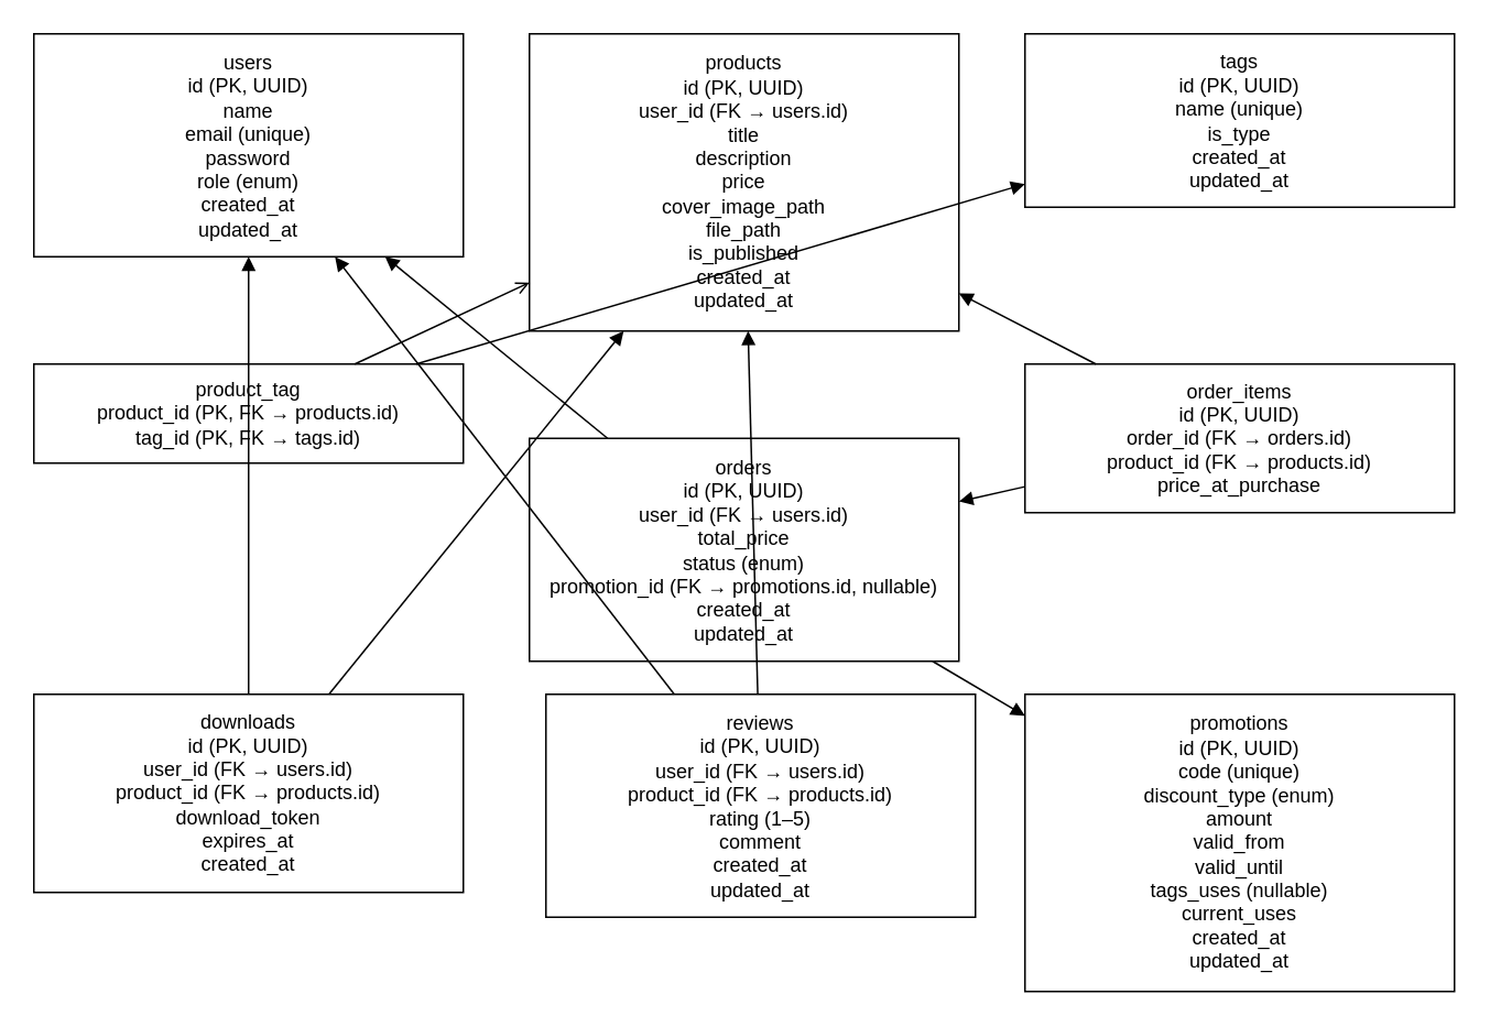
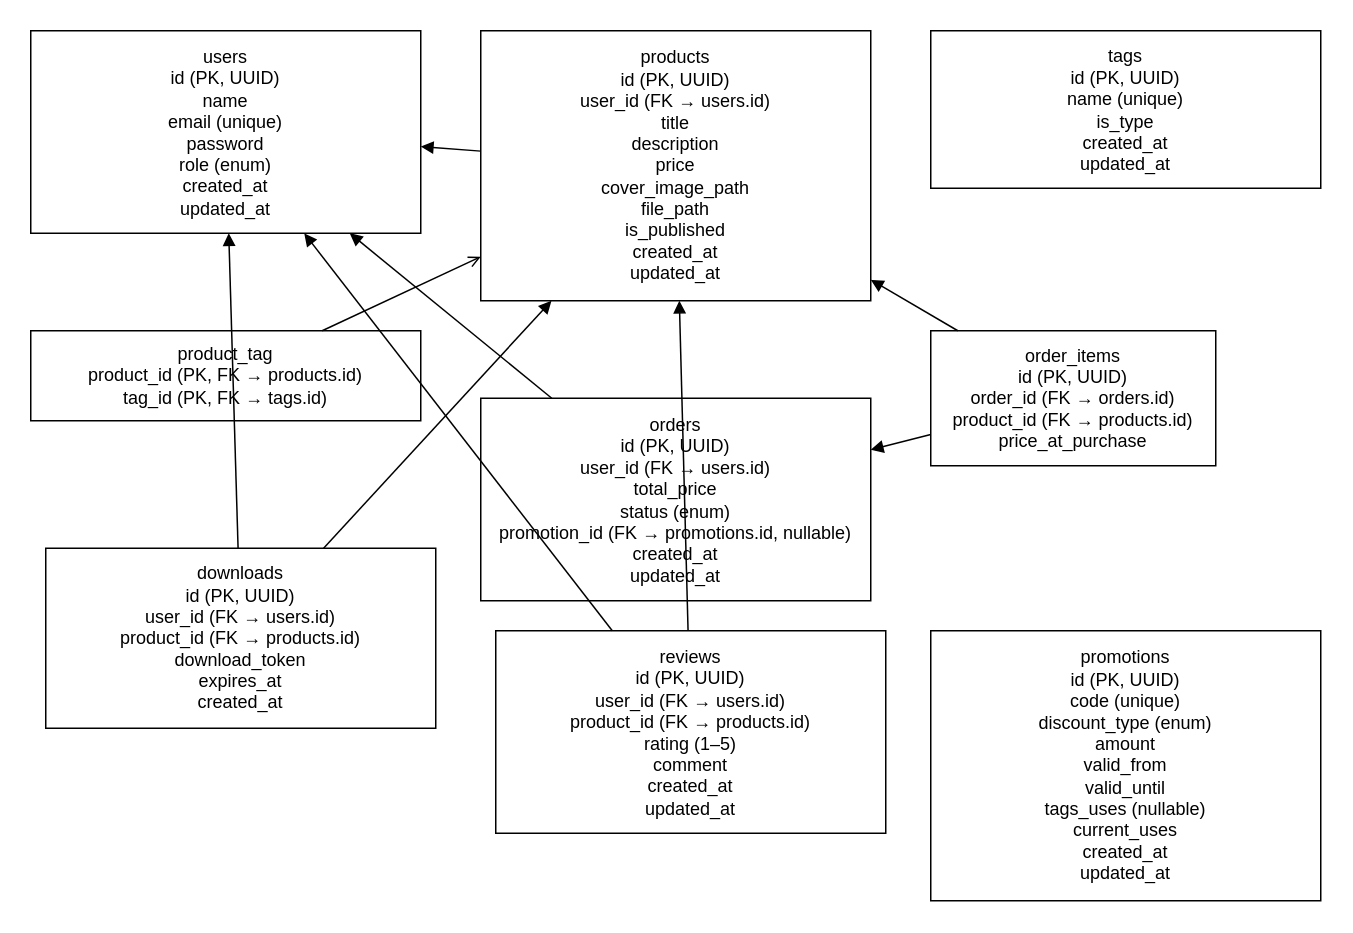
+ <mxCell id="11" style="endArrow=block;endFill=1;" edge="1" parent="1" source="3" target="2"><mxGeometry relative="1" as="geometry" /></mxCell>
- <mxCell id="13" style="endArrow=block;endFill=1;" edge="1" parent="1" source="5" target="4"><mxGeometry relative="1" as="geometry" /></mxCell>
- <mxCell id="7" value="order_items&#10;id (PK, UUID)&#10;order_id (FK → orders.id)&#10;product_id (FK → products.id)&#10;price_at_purchase" style="shape=rectangle;whiteSpace=wrap;html=1;" vertex="1" parent="1"><mxGeometry x="620" y="220" width="260" height="90" as="geometry" /></mxCell>
+ <mxCell id="7" value="order_items&#10;id (PK, UUID)&#10;order_id (FK → orders.id)&#10;product_id (FK → products.id)&#10;price_at_purchase" style="shape=rectangle;whiteSpace=wrap;html=1;" vertex="1" parent="1"><mxGeometry x="620" y="220" width="190" height="90" as="geometry" /></mxCell>
- <mxCell id="15" style="endArrow=block;endFill=1;" edge="1" parent="1" source="6" target="10"><mxGeometry relative="1" as="geometry" /></mxCell>
- <mxCell id="8" value="downloads&#10;id (PK, UUID)&#10;user_id (FK → users.id)&#10;product_id (FK → products.id)&#10;download_token&#10;expires_at&#10;created_at" style="shape=rectangle;whiteSpace=wrap;html=1;" vertex="1" parent="1"><mxGeometry x="20" y="420" width="260" height="120" as="geometry" /></mxCell>
+ <mxCell id="8" value="downloads&#10;id (PK, UUID)&#10;user_id (FK → users.id)&#10;product_id (FK → products.id)&#10;download_token&#10;expires_at&#10;created_at" style="shape=rectangle;whiteSpace=wrap;html=1;" vertex="1" parent="1"><mxGeometry x="30" y="365" width="260" height="120" as="geometry" /></mxCell>
